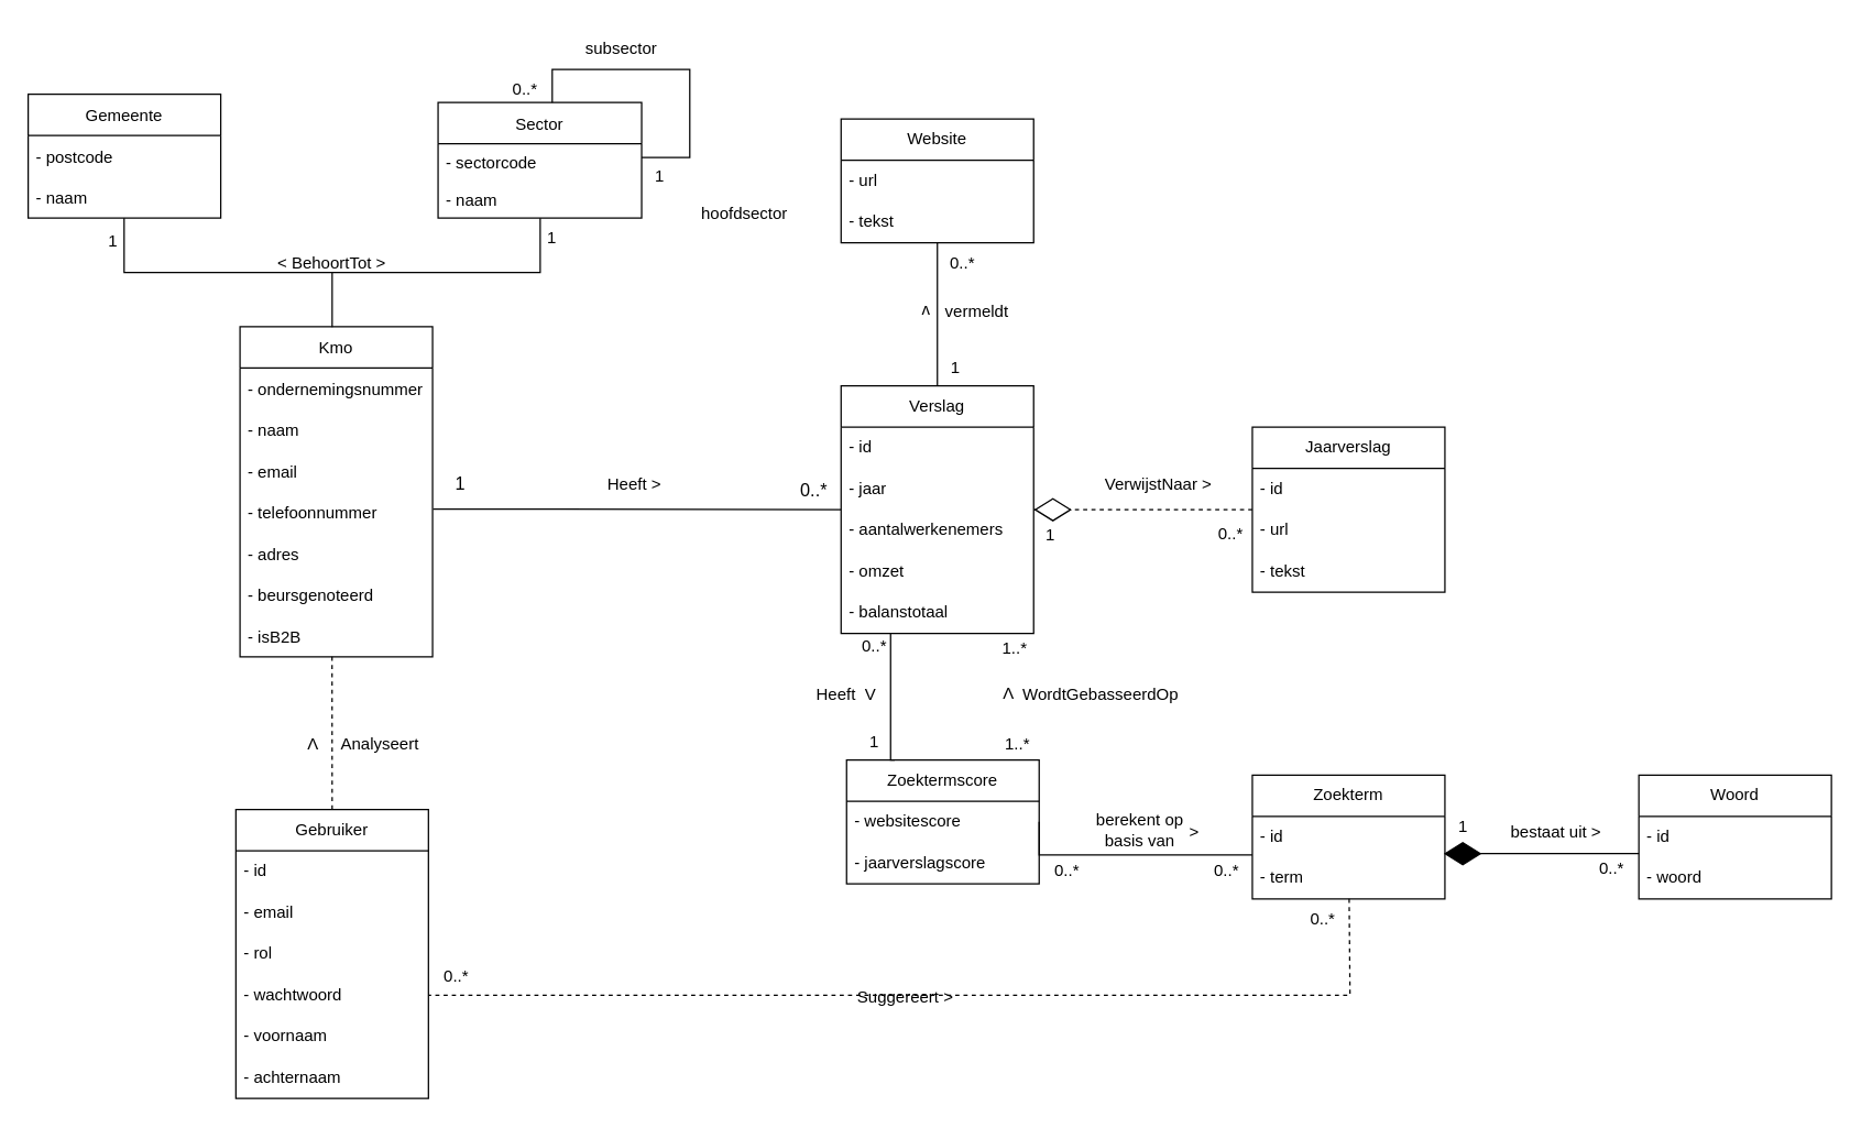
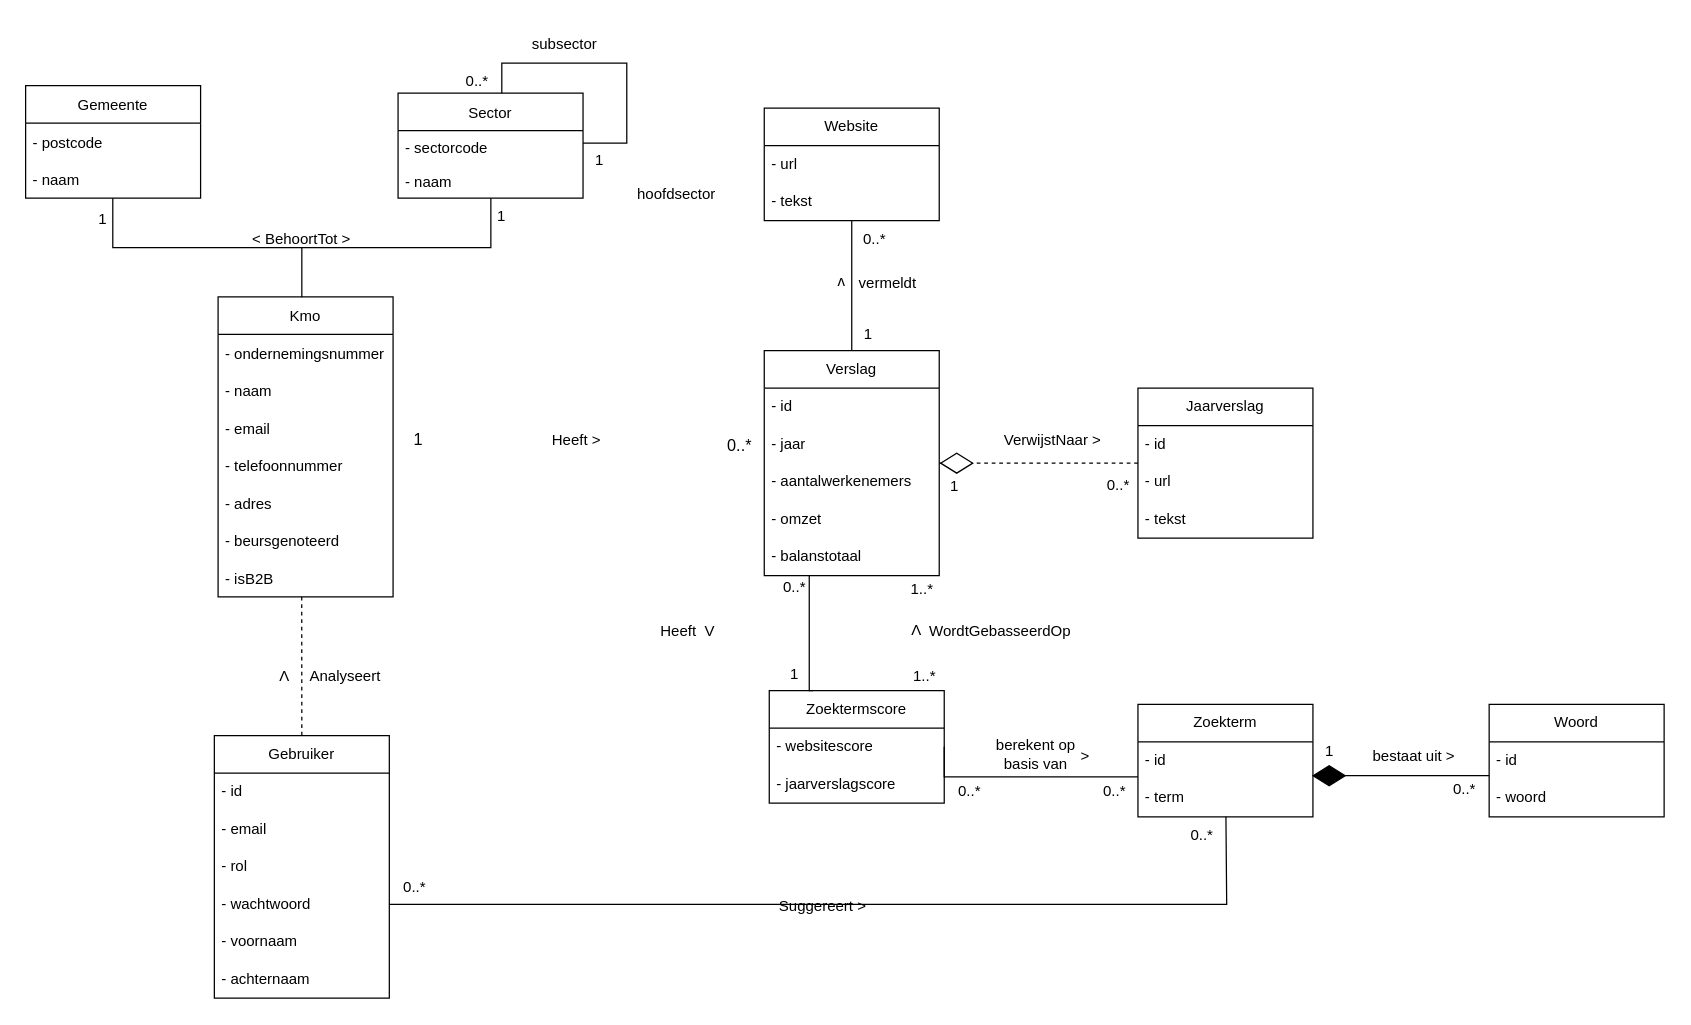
- <mxCell id="18" style="edgeStyle=none;rounded=0;orthogonalLoop=1;jettySize=auto;html=1;fontSize=13;endArrow=none;endFill=0;entryX=1.003;entryY=0.419;entryDx=0;entryDy=0;entryPerimeter=0;" edge="1" parent="1" source="23" target="6"><mxGeometry relative="1" as="geometry"><mxPoint x="643" y="372" as="sourcePoint" /><mxPoint x="341" y="380" as="targetPoint" /></mxGeometry></mxCell>
- <mxCell id="71" value="Heeft&amp;nbsp; V" style="text;html=1;strokeColor=none;fillColor=none;align=center;verticalAlign=middle;whiteSpace=wrap;rounded=0;dashed=1;fontSize=12;" vertex="1" parent="1"><mxGeometry x="582" y="497.76" width="65.5" height="15.25" as="geometry" /></mxCell>
+ <mxCell id="71" value="Heeft&amp;nbsp; V" style="text;html=1;strokeColor=none;fillColor=none;align=center;verticalAlign=middle;whiteSpace=wrap;rounded=0;dashed=1;fontSize=12;" vertex="1" parent="1"><mxGeometry x="517" y="497.76" width="65.5" height="15.25" as="geometry" /></mxCell>
- <mxCell id="87" value="" style="endArrow=none;html=1;rounded=0;entryX=1;entryY=0.5;entryDx=0;entryDy=0;dashed=1;" edge="1" parent="1" source="41" target="62"><mxGeometry width="50" height="50" relative="1" as="geometry"><mxPoint x="981" y="660" as="sourcePoint" /><mxPoint x="611" y="640" as="targetPoint" /><Array as="points"><mxPoint x="981" y="723" /></Array></mxGeometry></mxCell>
+ <mxCell id="87" value="" style="endArrow=none;html=1;rounded=0;entryX=1;entryY=0.5;entryDx=0;entryDy=0;" edge="1" parent="1" source="41" target="62"><mxGeometry width="50" height="50" relative="1" as="geometry"><mxPoint x="981" y="660" as="sourcePoint" /><mxPoint x="611" y="640" as="targetPoint" /><Array as="points"><mxPoint x="981" y="723" /></Array></mxGeometry></mxCell>
